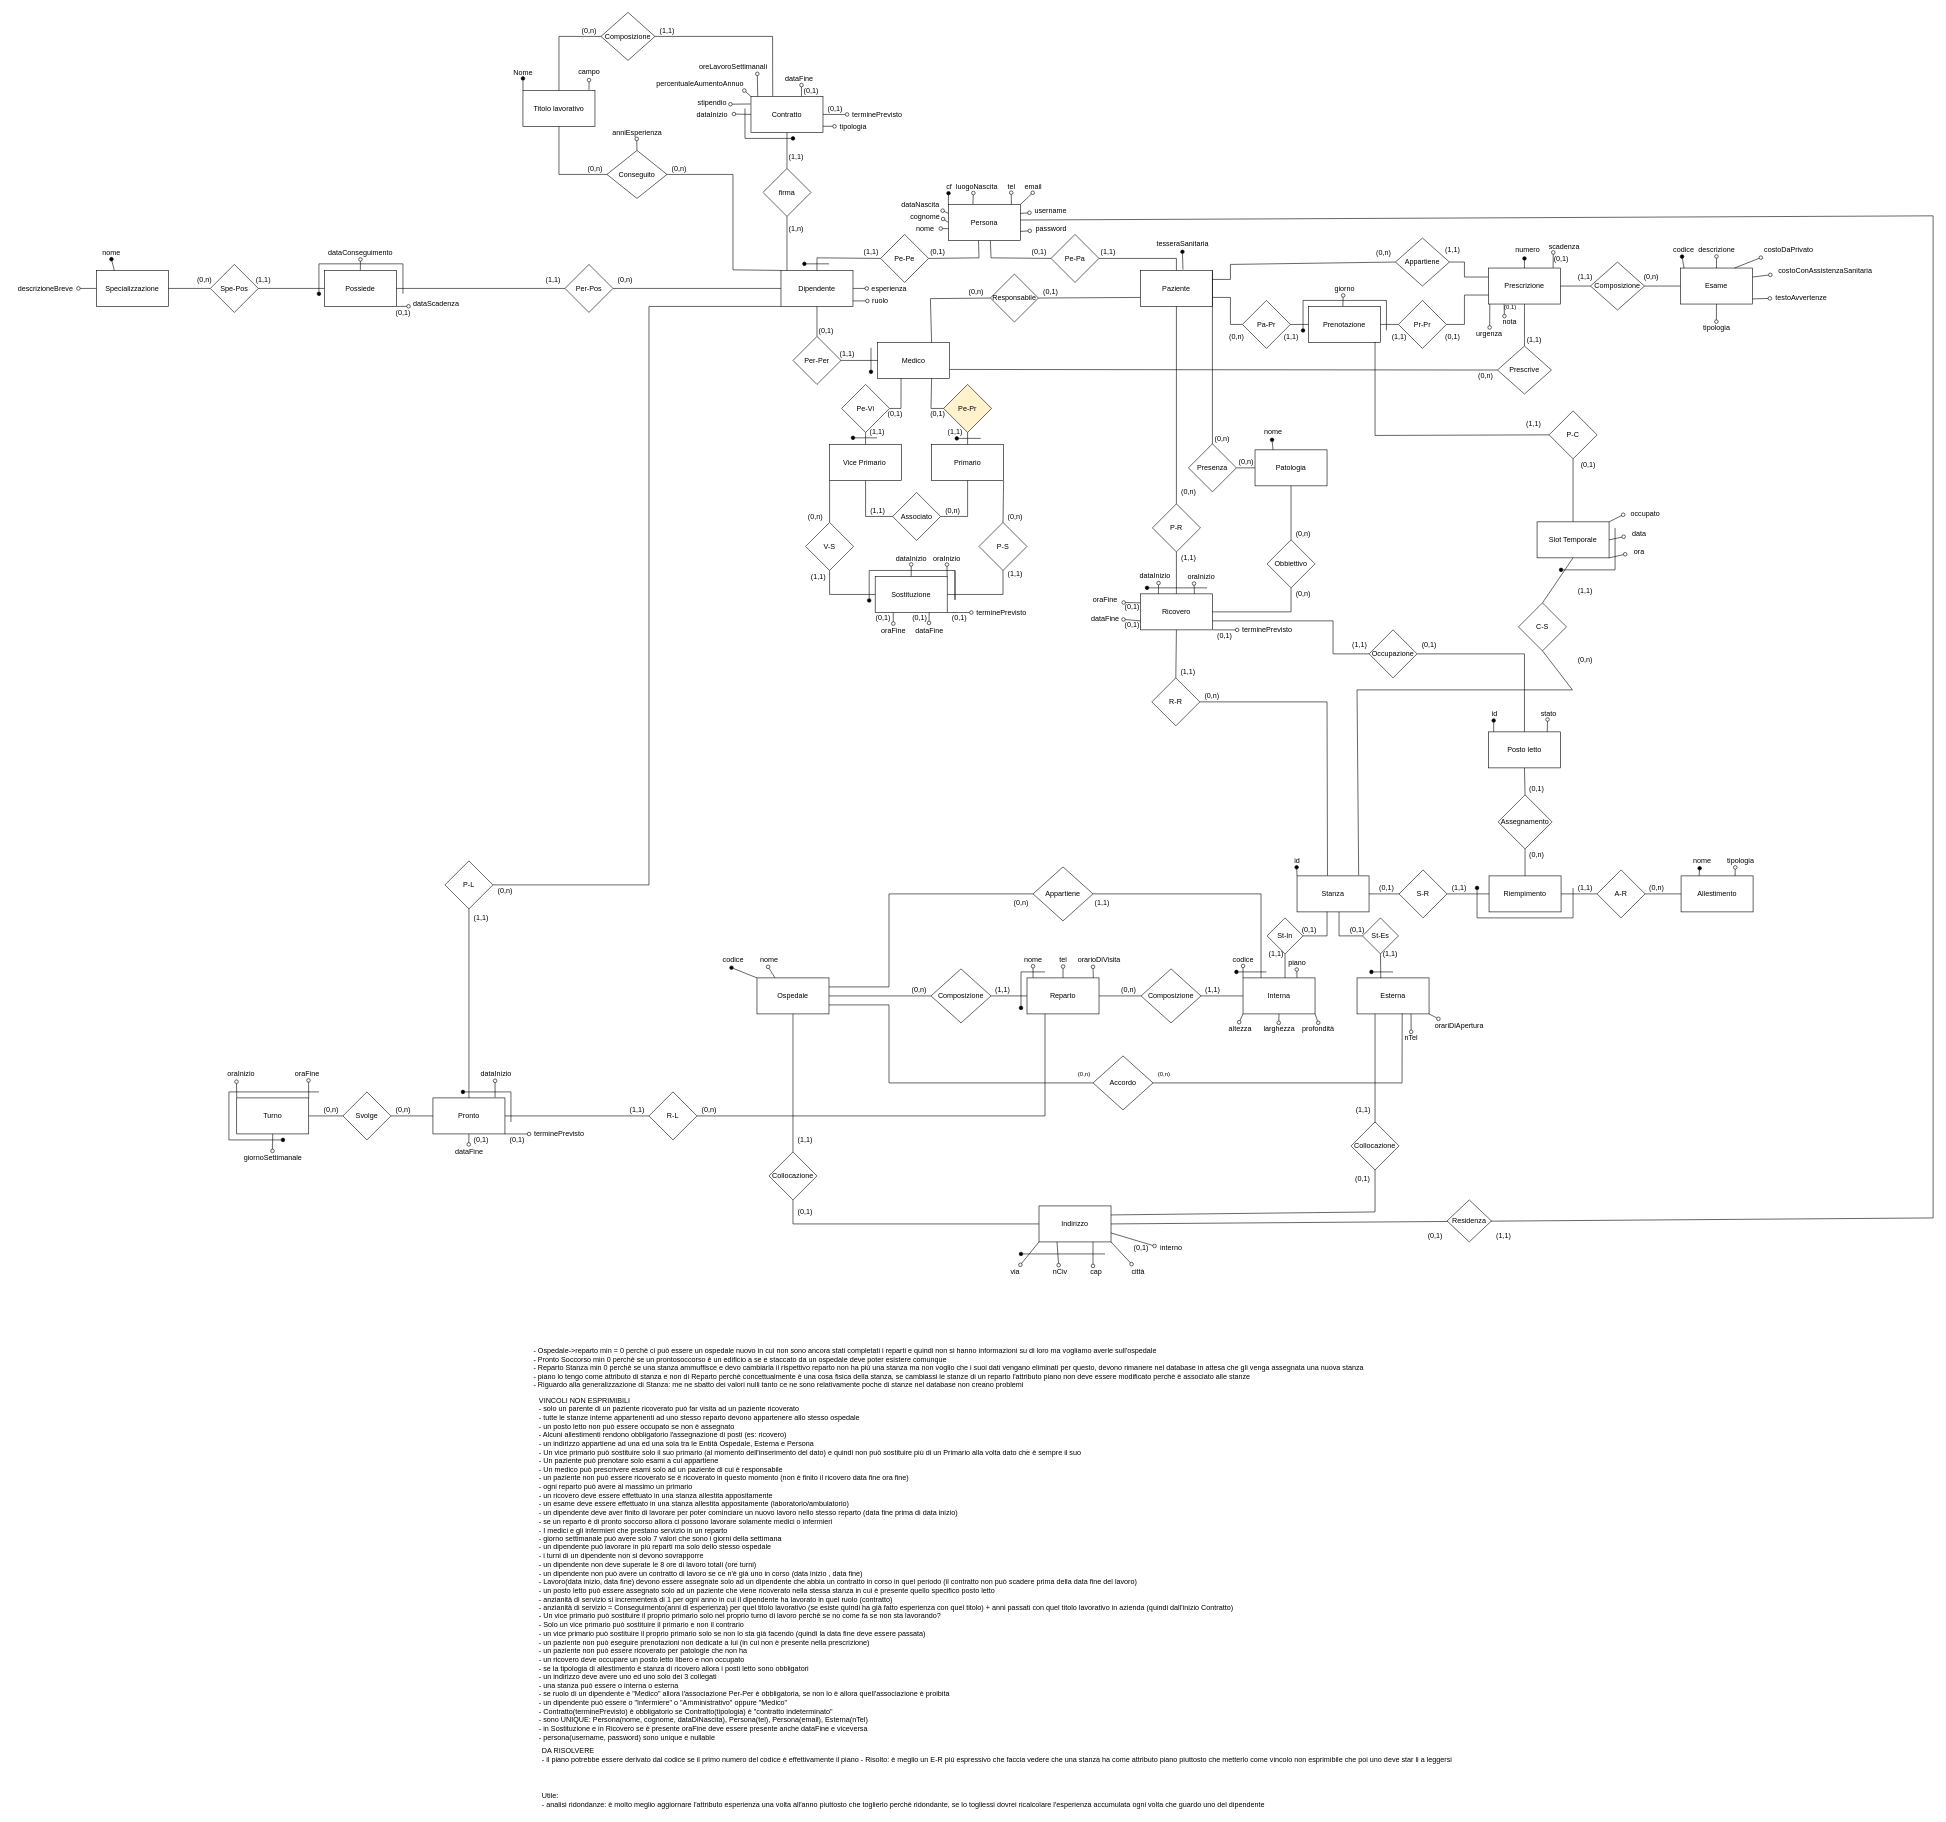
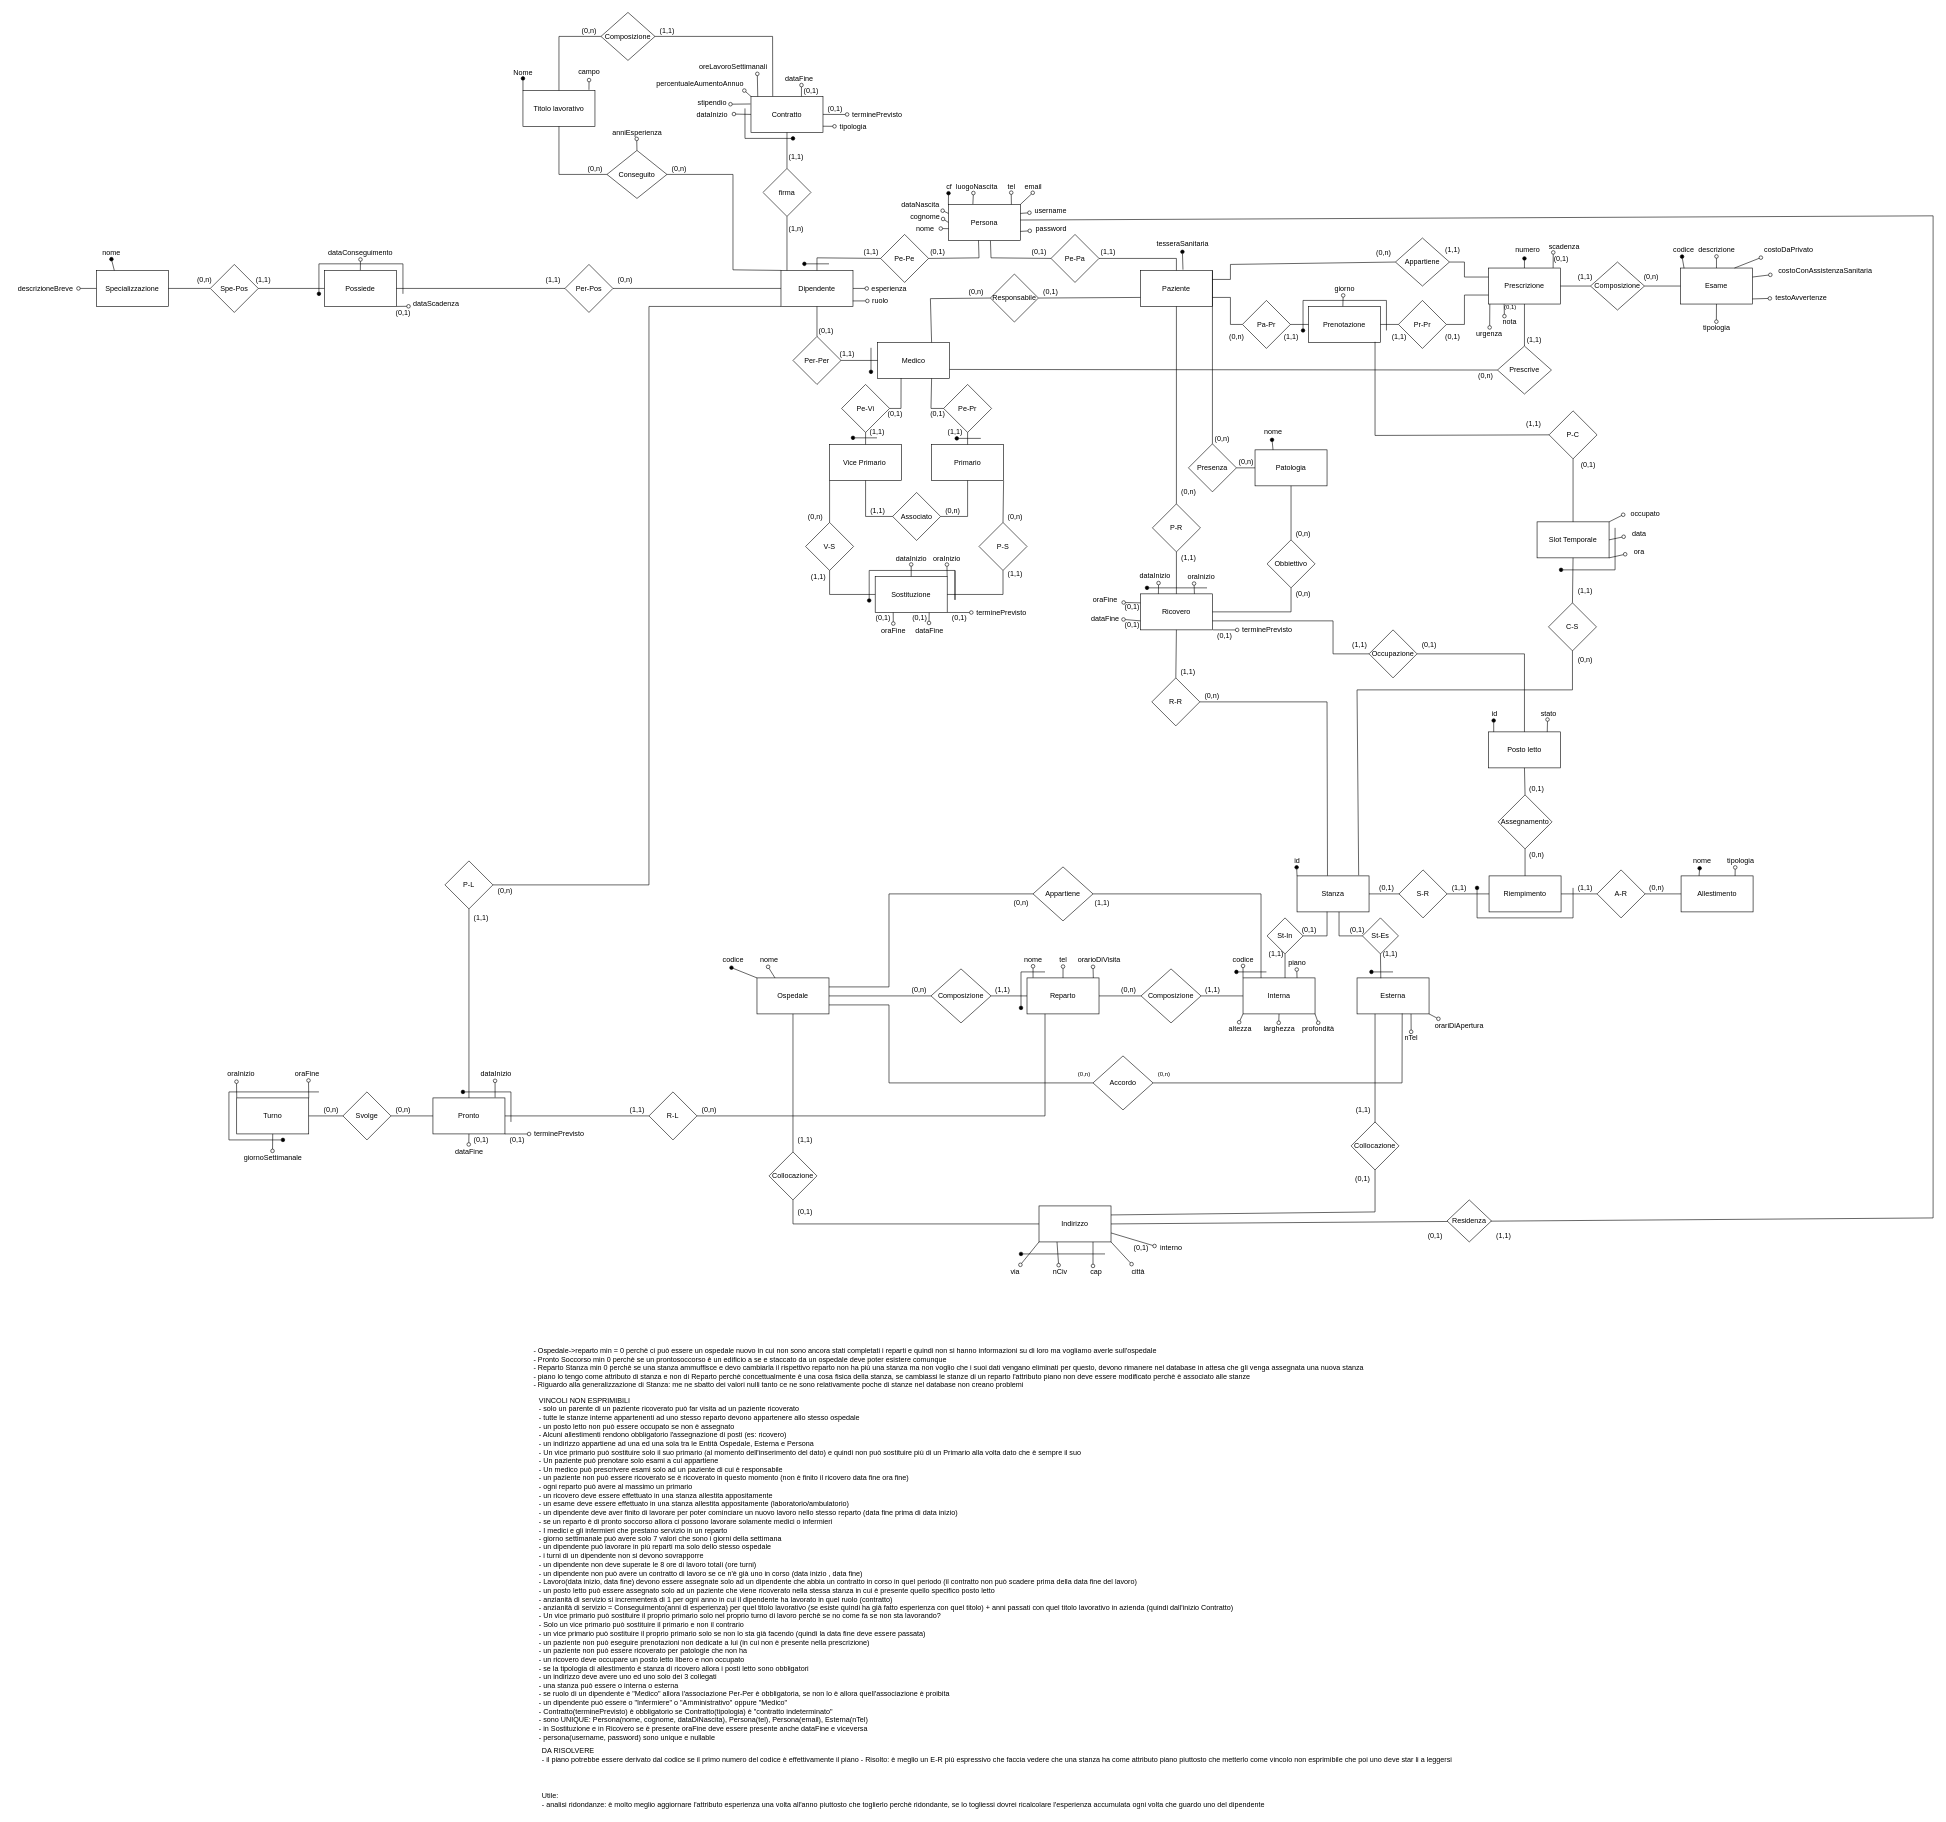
- <mxCell id="293" value="Pe-Pr" style="rhombus;whiteSpace=wrap;html=1;fillColor=#fff2cc;" parent="1" vertex="1"><mxGeometry x="1572" y="640" width="80" height="80" as="geometry" /></mxCell>
+ <mxCell id="293" value="Pe-Pr" style="rhombus;whiteSpace=wrap;html=1;" parent="1" vertex="1"><mxGeometry x="1572" y="640" width="80" height="80" as="geometry" /></mxCell>
- <mxCell id="416" value="C-S" style="rhombus;whiteSpace=wrap;html=1;" vertex="1" parent="1"><mxGeometry x="2530" y="1004" width="80" height="80" as="geometry" /></mxCell>
+ <mxCell id="416" value="C-S" style="rhombus;whiteSpace=wrap;html=1;" vertex="1" parent="1"><mxGeometry x="2580" y="1004" width="80" height="80" as="geometry" /></mxCell>
